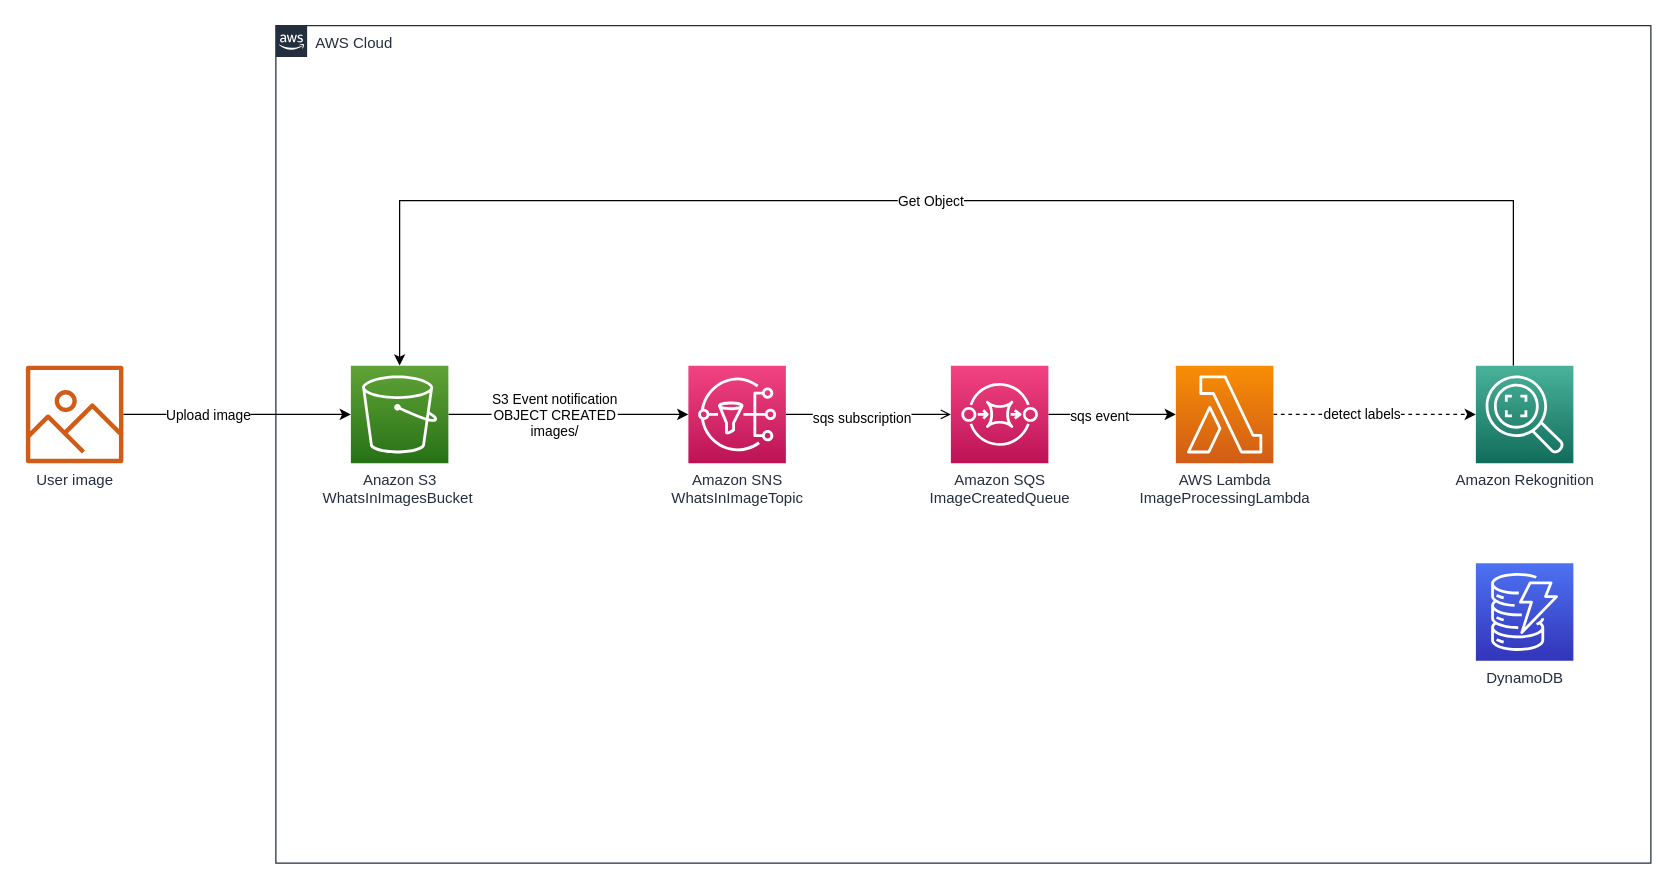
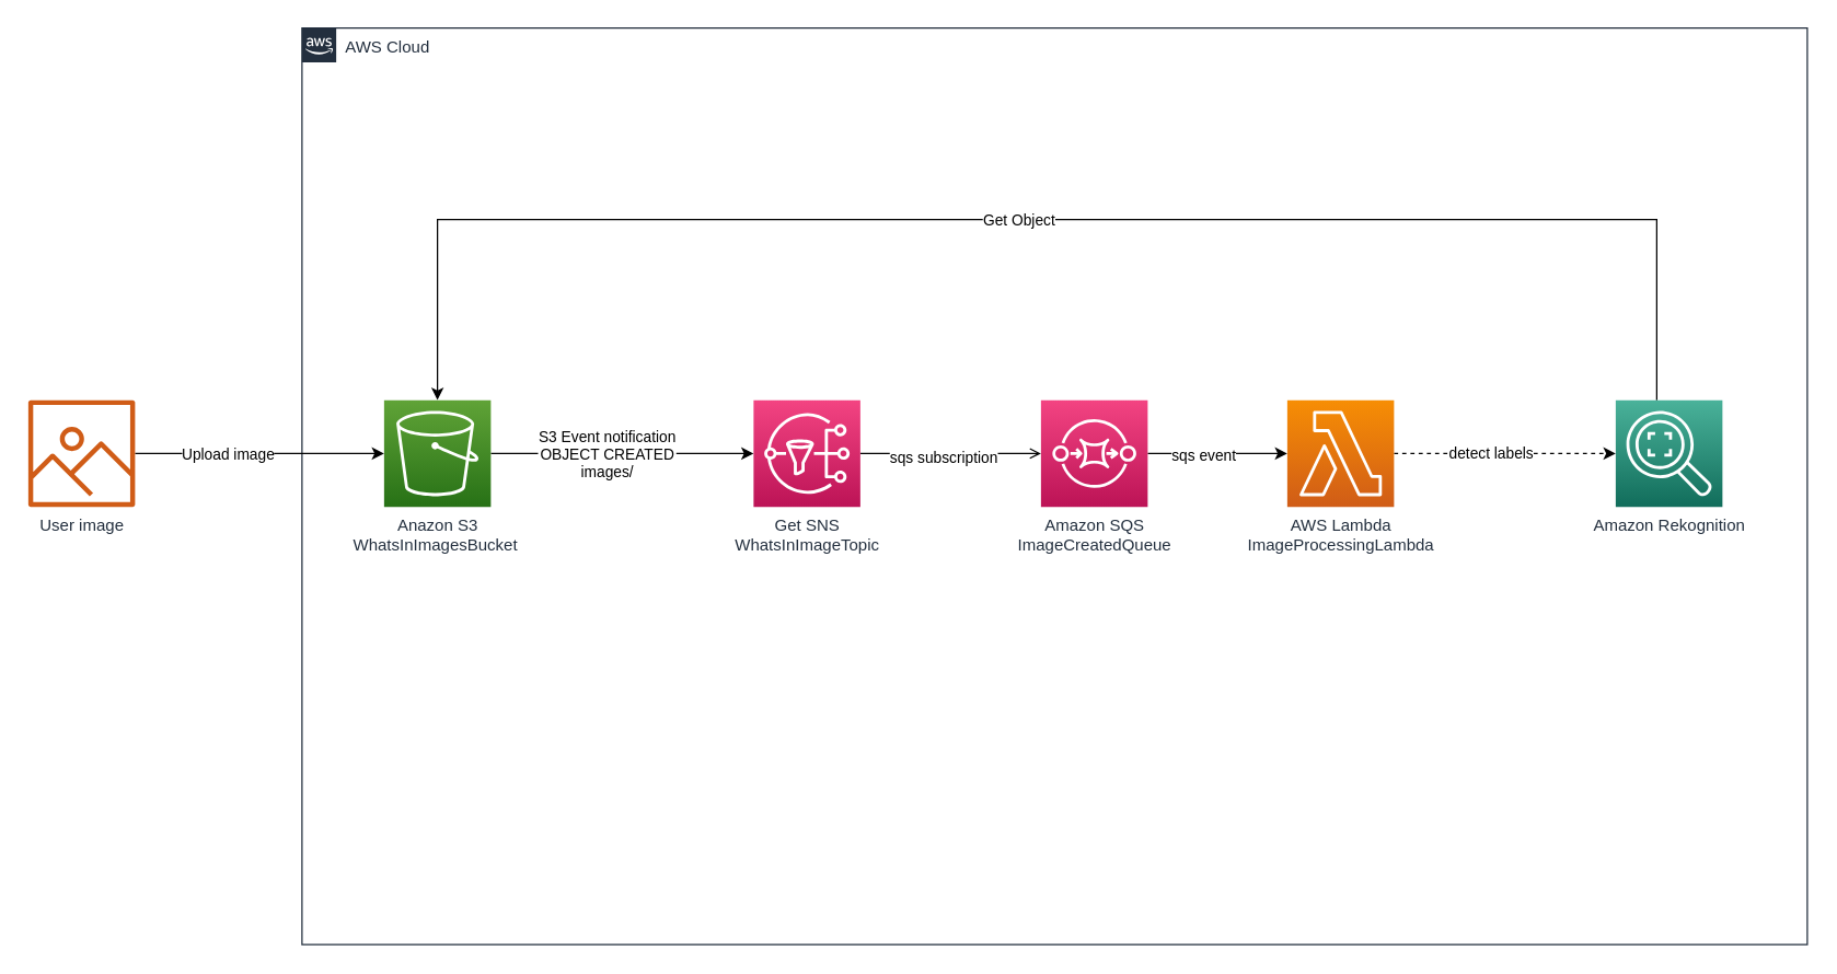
- <mxCell id="15" value="Amazon SNS&lt;br&gt;WhatsInImageTopic" style="points=[[0,0,0],[0.25,0,0],[0.5,0,0],[0.75,0,0],[1,0,0],[0,1,0],[0.25,1,0],[0.5,1,0],[0.75,1,0],[1,1,0],[0,0.25,0],[0,0.5,0],[0,0.75,0],[1,0.25,0],[1,0.5,0],[1,0.75,0]];outlineConnect=0;fontColor=#232F3E;gradientColor=#F34482;gradientDirection=north;fillColor=#BC1356;strokeColor=#ffffff;dashed=0;verticalLabelPosition=bottom;verticalAlign=top;align=center;html=1;fontSize=12;fontStyle=0;aspect=fixed;shape=mxgraph.aws4.resourceIcon;resIcon=mxgraph.aws4.sns;" vertex="1" parent="1"><mxGeometry x="550" y="292" width="78" height="78" as="geometry" /></mxCell>
+ <mxCell id="15" value="Get SNS&lt;br&gt;WhatsInImageTopic" style="points=[[0,0,0],[0.25,0,0],[0.5,0,0],[0.75,0,0],[1,0,0],[0,1,0],[0.25,1,0],[0.5,1,0],[0.75,1,0],[1,1,0],[0,0.25,0],[0,0.5,0],[0,0.75,0],[1,0.25,0],[1,0.5,0],[1,0.75,0]];outlineConnect=0;fontColor=#232F3E;gradientColor=#F34482;gradientDirection=north;fillColor=#BC1356;strokeColor=#ffffff;dashed=0;verticalLabelPosition=bottom;verticalAlign=top;align=center;html=1;fontSize=12;fontStyle=0;aspect=fixed;shape=mxgraph.aws4.resourceIcon;resIcon=mxgraph.aws4.sns;" vertex="1" parent="1"><mxGeometry x="550" y="292" width="78" height="78" as="geometry" /></mxCell>
- <mxCell id="9" value="DynamoDB" style="points=[[0,0,0],[0.25,0,0],[0.5,0,0],[0.75,0,0],[1,0,0],[0,1,0],[0.25,1,0],[0.5,1,0],[0.75,1,0],[1,1,0],[0,0.25,0],[0,0.5,0],[0,0.75,0],[1,0.25,0],[1,0.5,0],[1,0.75,0]];outlineConnect=0;fontColor=#232F3E;gradientColor=#4D72F3;gradientDirection=north;fillColor=#3334B9;strokeColor=#ffffff;dashed=0;verticalLabelPosition=bottom;verticalAlign=top;align=center;html=1;fontSize=12;fontStyle=0;aspect=fixed;shape=mxgraph.aws4.resourceIcon;resIcon=mxgraph.aws4.dynamodb;" vertex="1" parent="1"><mxGeometry x="1180" y="450" width="78" height="78" as="geometry" /></mxCell>
